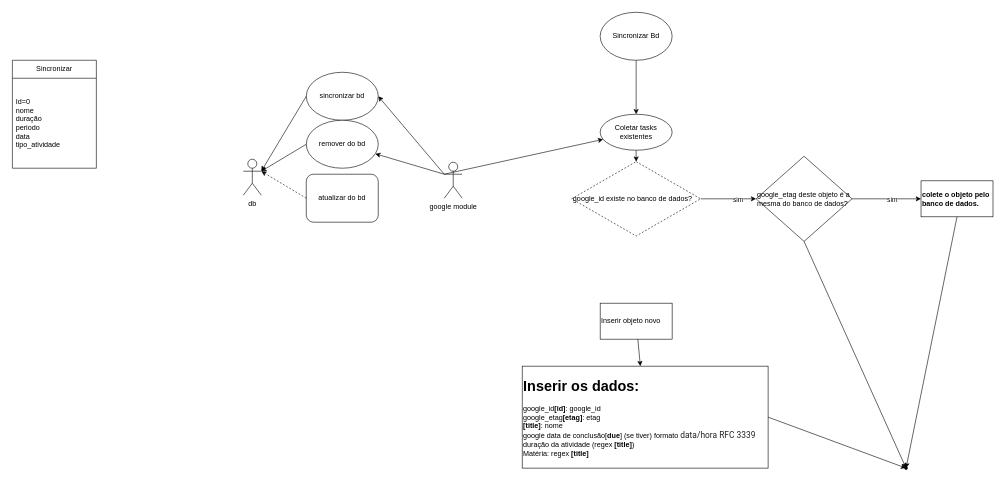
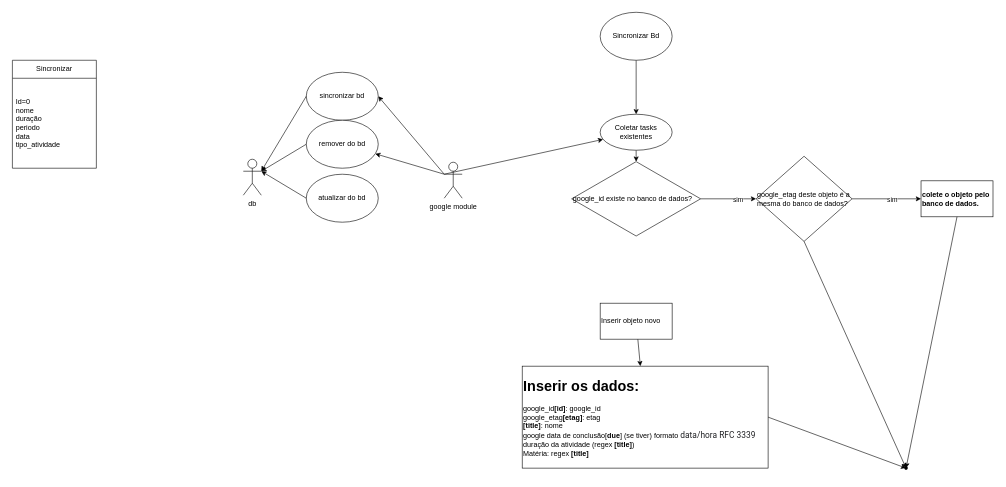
- <mxCell id="14" style="edgeStyle=none;html=1;exitX=0;exitY=0.5;exitDx=0;exitDy=0;entryX=1;entryY=0.333;entryDx=0;entryDy=0;entryPerimeter=0;dashed=1;" parent="1" source="13" target="9" edge="1"><mxGeometry relative="1" as="geometry" /></mxCell>
+ <mxCell id="14" style="edgeStyle=none;html=1;exitX=0;exitY=0.5;exitDx=0;exitDy=0;entryX=1;entryY=0.333;entryDx=0;entryDy=0;entryPerimeter=0;" parent="1" source="13" target="9" edge="1"><mxGeometry relative="1" as="geometry" /></mxCell>
- <mxCell id="13" value="atualizar do bd" style="whiteSpace=wrap;html=1;rounded=1;" parent="1" vertex="1"><mxGeometry x="510" y="290" width="120" height="80" as="geometry" /></mxCell>
+ <mxCell id="13" value="atualizar do bd" style="ellipse;whiteSpace=wrap;html=1;" parent="1" vertex="1"><mxGeometry x="510" y="290" width="120" height="80" as="geometry" /></mxCell>
- <mxCell id="19" value="google_id existe no banco de dados?" style="rhombus;whiteSpace=wrap;html=1;align=left;dashed=1;" parent="1" vertex="1"><mxGeometry x="952.5" y="269" width="215" height="124" as="geometry" /></mxCell>
+ <mxCell id="19" value="google_id existe no banco de dados?" style="rhombus;whiteSpace=wrap;html=1;align=left;" parent="1" vertex="1"><mxGeometry x="952.5" y="269" width="215" height="124" as="geometry" /></mxCell>
